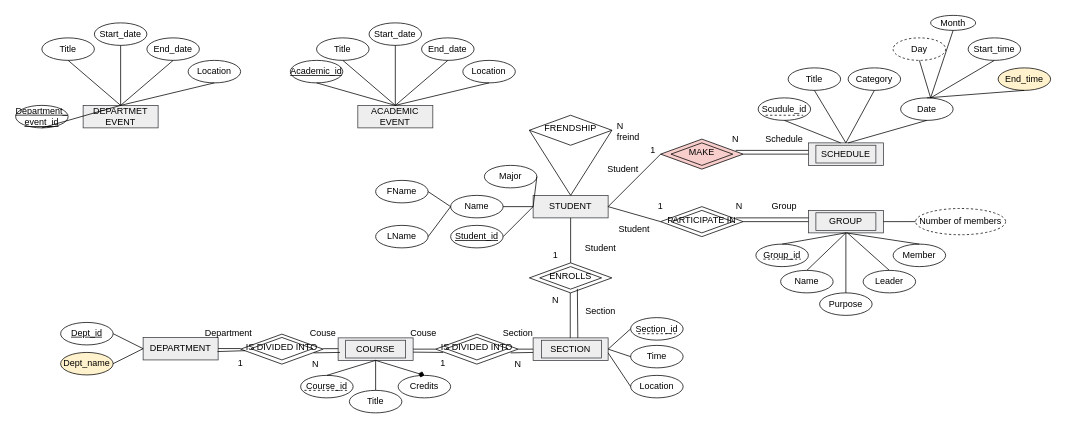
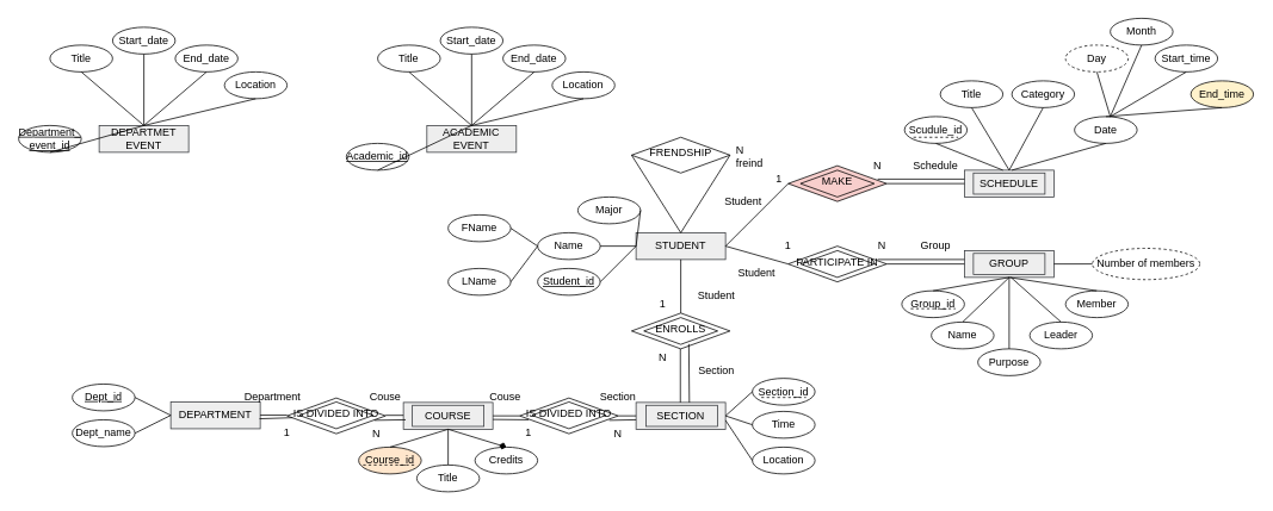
- <mxCell id="62" value="Month" style="ellipse;whiteSpace=wrap;html=1;" vertex="1" parent="1"><mxGeometry x="1240" y="20" width="60" height="20" as="geometry" /></mxCell>
+ <mxCell id="62" value="Month" style="ellipse;whiteSpace=wrap;html=1;" vertex="1" parent="1"><mxGeometry x="1240" y="20" width="70" height="30" as="geometry" /></mxCell>
- <mxCell id="69" value="&lt;u&gt;Academic_id&lt;/u&gt;" style="ellipse;whiteSpace=wrap;html=1;" vertex="1" parent="1"><mxGeometry x="386.25" y="80" width="70" height="30" as="geometry" /></mxCell>
+ <mxCell id="69" value="&lt;u&gt;Academic_id&lt;/u&gt;" style="ellipse;whiteSpace=wrap;html=1;" vertex="1" parent="1"><mxGeometry x="386.25" y="160" width="70" height="30" as="geometry" /></mxCell>
- <mxCell id="26" value="Dept_name" style="ellipse;whiteSpace=wrap;html=1;fillColor=#fff2cc;" vertex="1" parent="1"><mxGeometry x="80" y="469.41" width="70" height="30" as="geometry" /></mxCell>
+ <mxCell id="26" value="Dept_name" style="ellipse;whiteSpace=wrap;html=1;" vertex="1" parent="1"><mxGeometry x="80" y="469.41" width="70" height="30" as="geometry" /></mxCell>
- <mxCell id="30" value="&lt;span&gt;Course_id&lt;/span&gt;" style="ellipse;whiteSpace=wrap;html=1;fontStyle=0" vertex="1" parent="1"><mxGeometry x="400" y="500" width="70" height="30" as="geometry" /></mxCell>
+ <mxCell id="30" value="&lt;span&gt;Course_id&lt;/span&gt;" style="ellipse;whiteSpace=wrap;html=1;fontStyle=0;fillColor=#ffe6cc;" vertex="1" parent="1"><mxGeometry x="400" y="500" width="70" height="30" as="geometry" /></mxCell>
